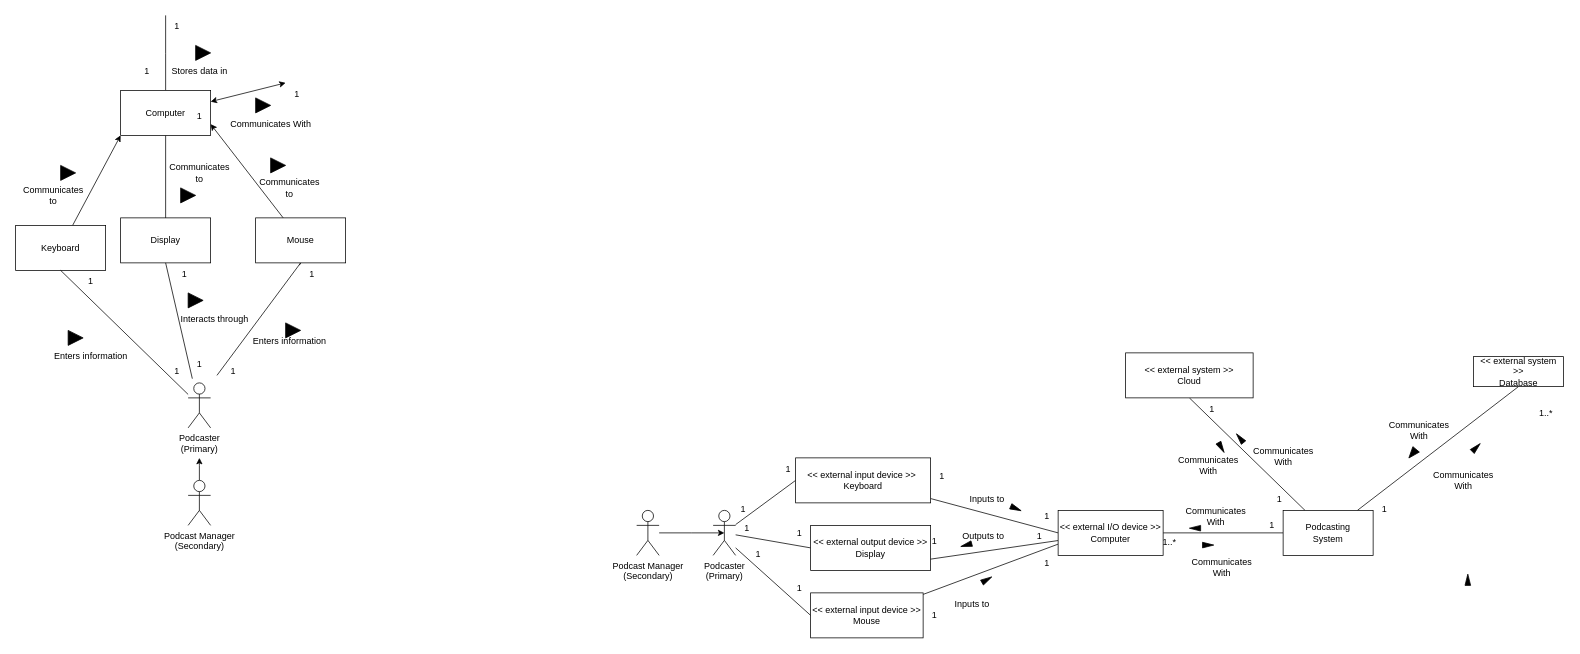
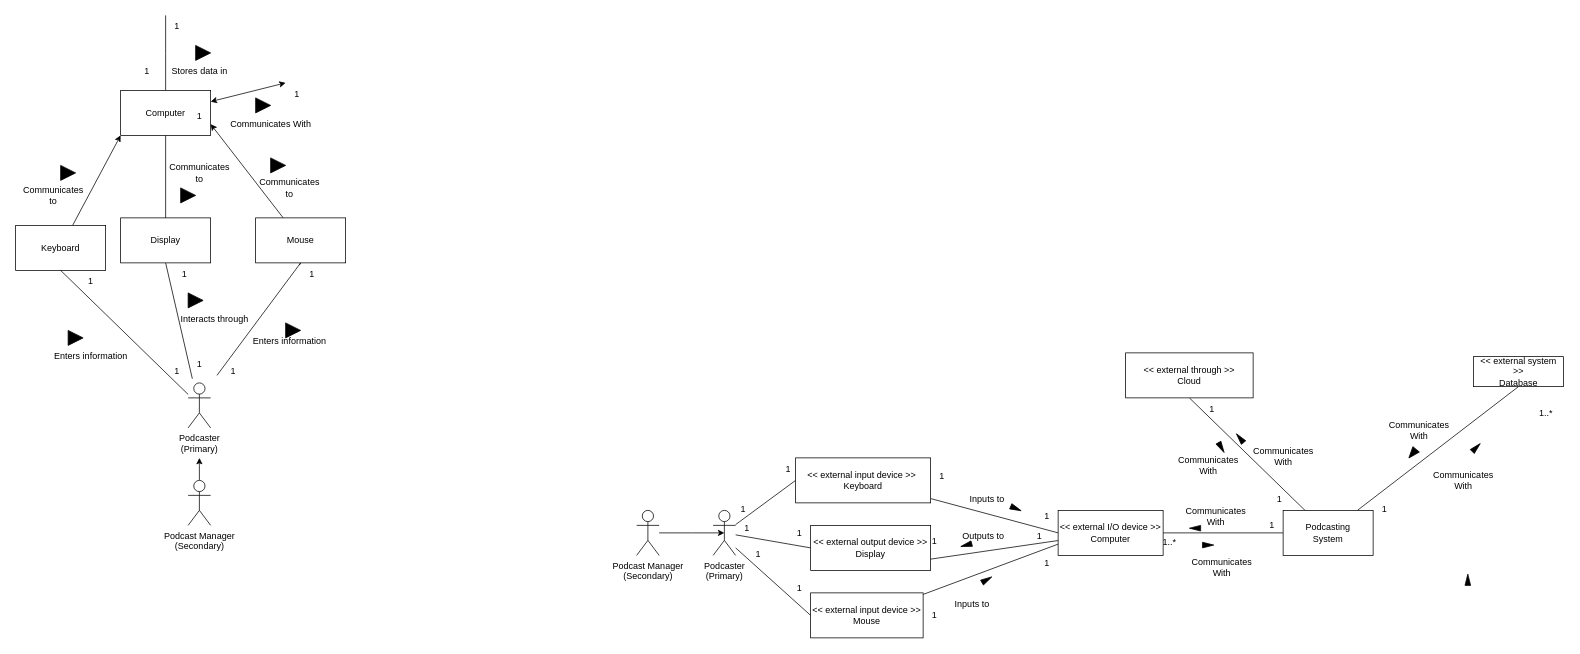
- <mxCell id="66" value="&amp;lt;&amp;lt; external system &amp;gt;&amp;gt;&lt;br&gt;Cloud" style="rounded=0;whiteSpace=wrap;html=1;" vertex="1" parent="1"><mxGeometry x="1500" y="470" width="170" height="60" as="geometry" /></mxCell>
+ <mxCell id="66" value="&amp;lt;&amp;lt; external through &amp;gt;&amp;gt;&lt;br&gt;Cloud" style="rounded=0;whiteSpace=wrap;html=1;" vertex="1" parent="1"><mxGeometry x="1500" y="470" width="170" height="60" as="geometry" /></mxCell>
